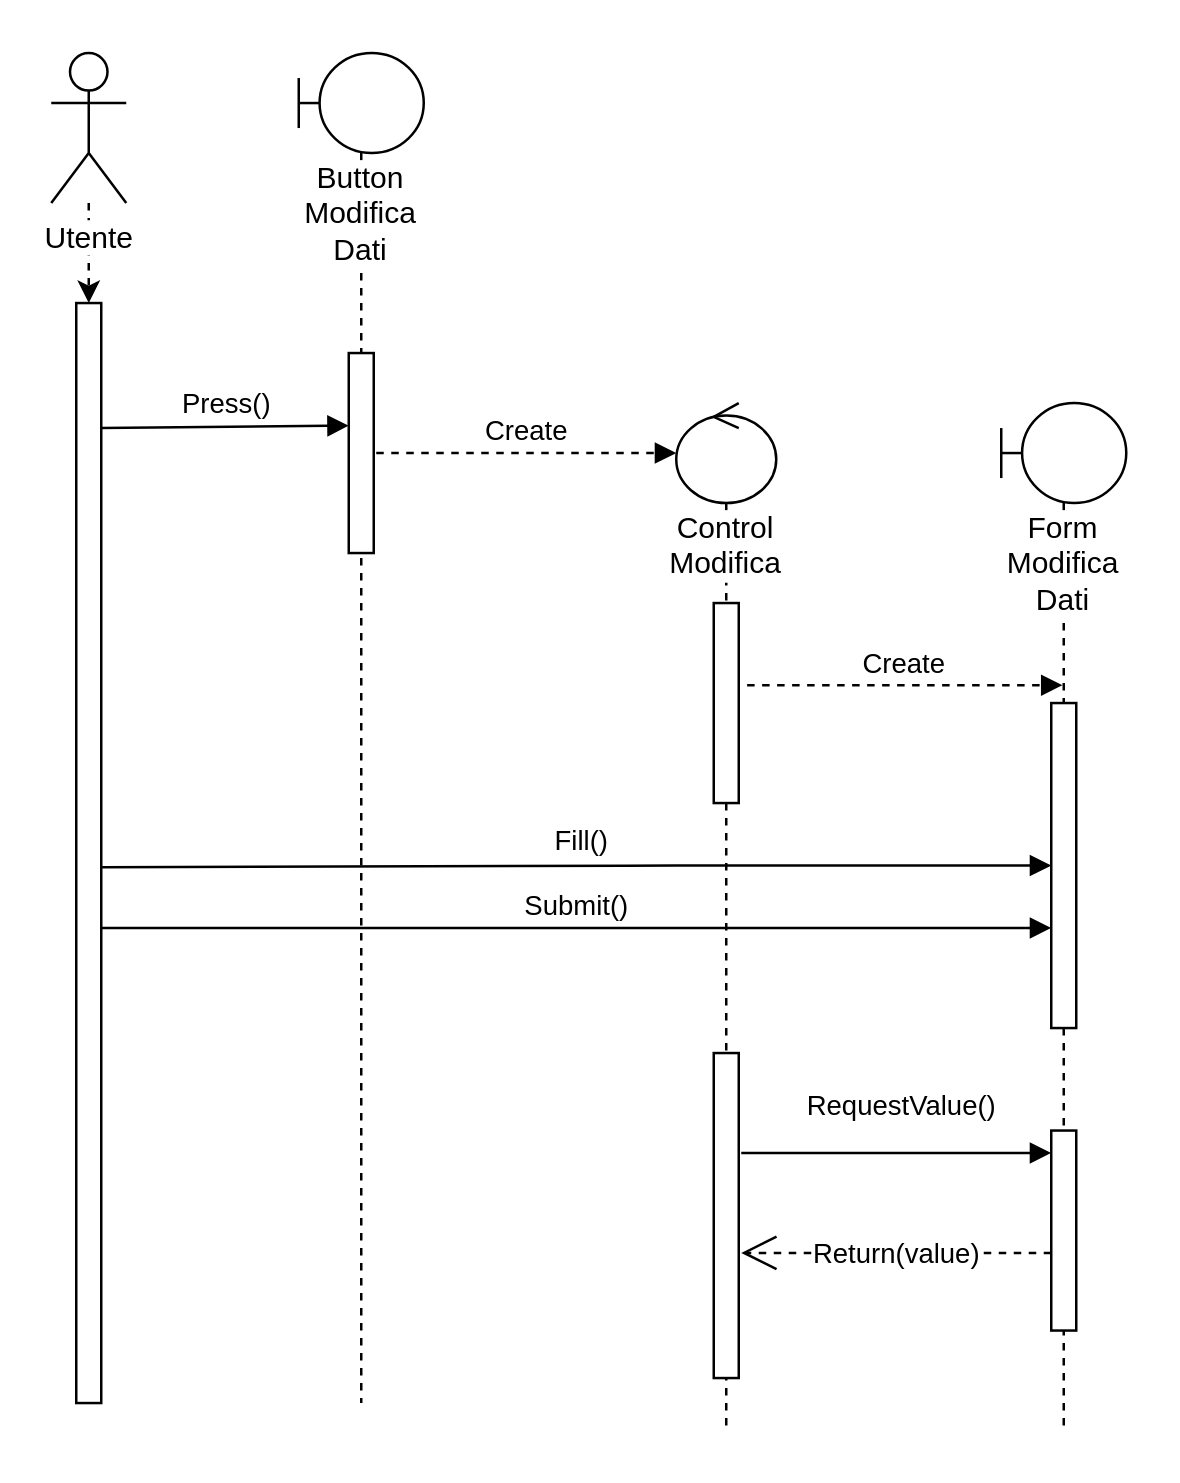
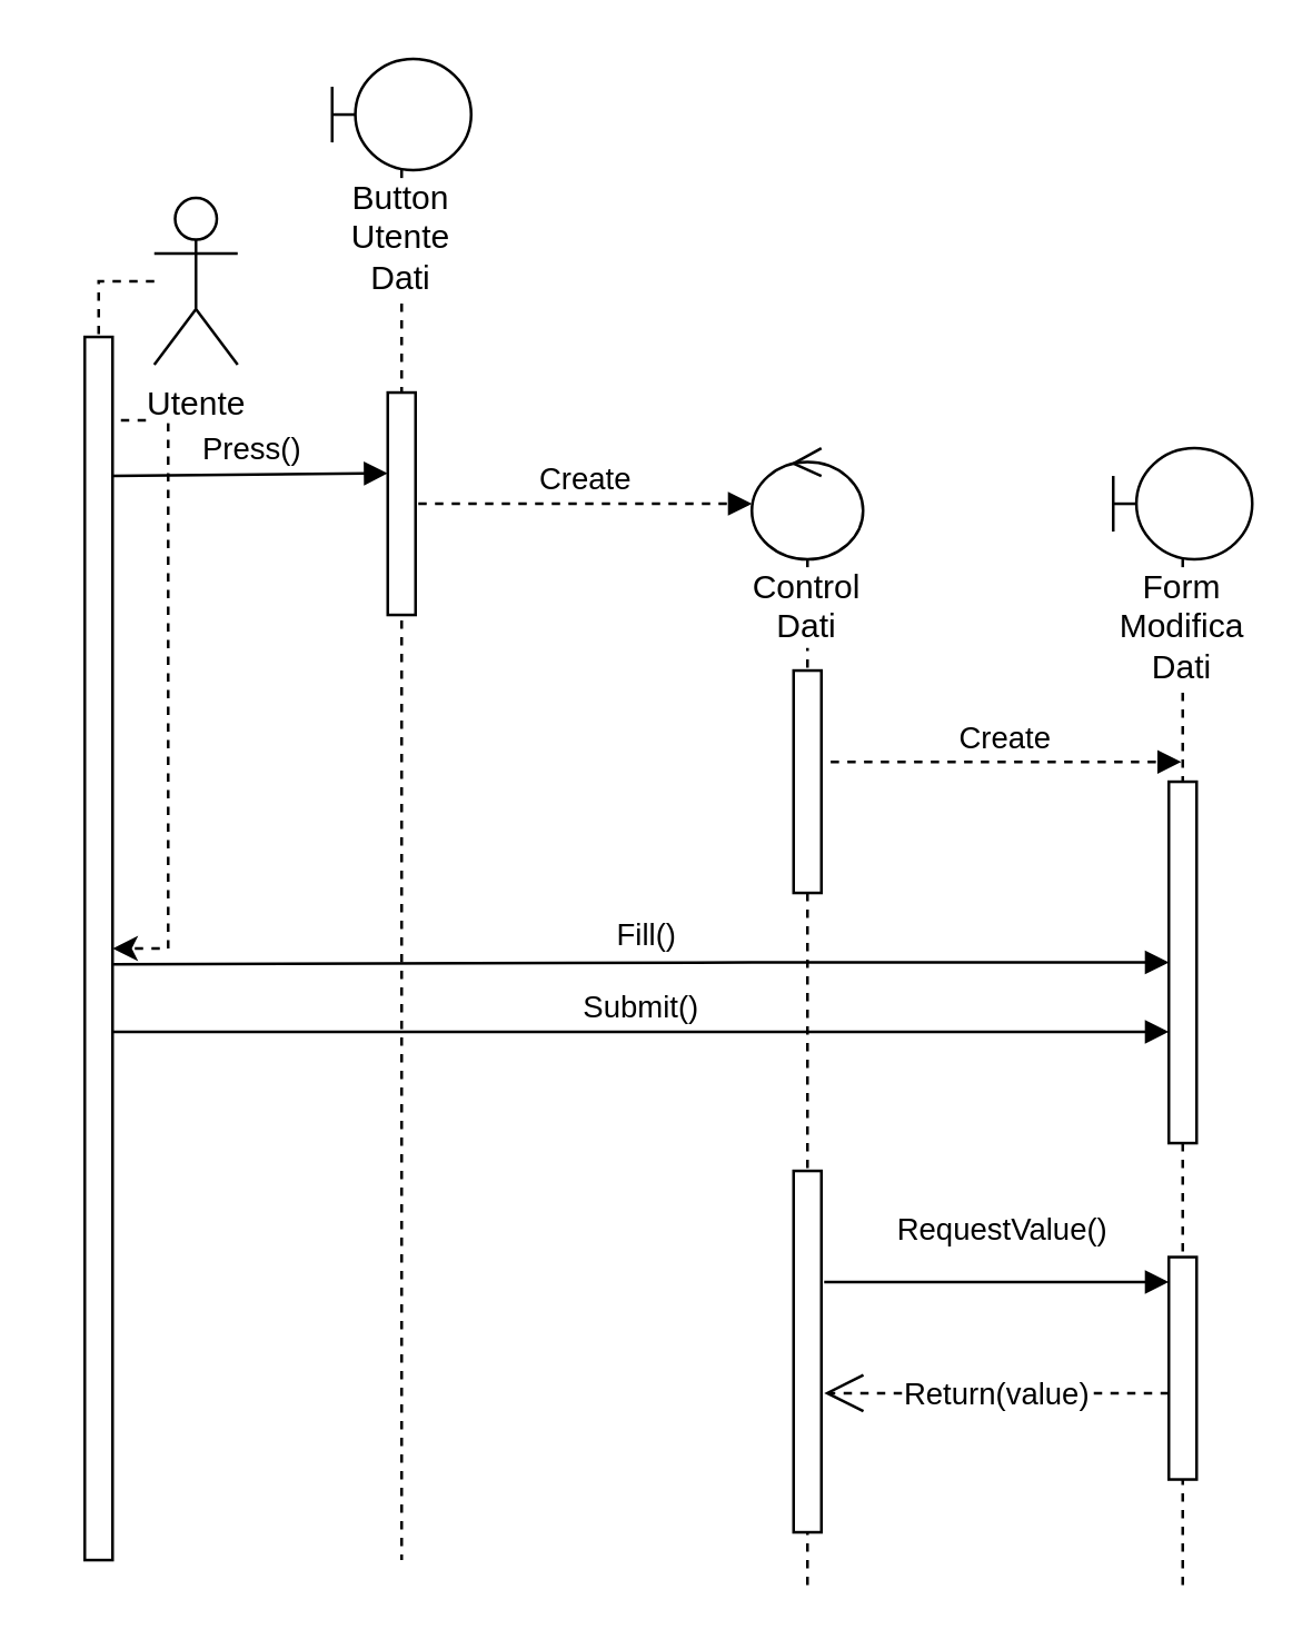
- <mxCell id="3" value="Utente" style="shape=umlActor;verticalLabelPosition=bottom;labelBackgroundColor=#ffffff;verticalAlign=top;html=1;outlineConnect=0;" vertex="1" parent="1"><mxGeometry x="20" y="20.621" width="30" height="60" as="geometry" /></mxCell>
+ <mxCell id="3" value="Utente" style="shape=umlActor;verticalLabelPosition=bottom;labelBackgroundColor=#ffffff;verticalAlign=top;html=1;outlineConnect=0;" vertex="1" parent="1"><mxGeometry x="55" y="70.621" width="30" height="60" as="geometry" /></mxCell>
- <mxCell id="5" value="Button Modifica&lt;br&gt;Dati" style="shape=umlLifeline;participant=umlBoundary;perimeter=lifelinePerimeter;whiteSpace=wrap;html=1;container=1;collapsible=0;recursiveResize=0;verticalAlign=top;spacingTop=36;labelBackgroundColor=#ffffff;outlineConnect=0;size=40;" vertex="1" parent="1"><mxGeometry x="119" y="20.621" width="50" height="540" as="geometry" /></mxCell>
+ <mxCell id="5" value="Button Utente&lt;br&gt;Dati" style="shape=umlLifeline;participant=umlBoundary;perimeter=lifelinePerimeter;whiteSpace=wrap;html=1;container=1;collapsible=0;recursiveResize=0;verticalAlign=top;spacingTop=36;labelBackgroundColor=#ffffff;outlineConnect=0;size=40;" vertex="1" parent="1"><mxGeometry x="119" y="20.621" width="50" height="540" as="geometry" /></mxCell>
- <mxCell id="9" value="Control&lt;br&gt;Modifica" style="shape=umlLifeline;participant=umlControl;perimeter=lifelinePerimeter;whiteSpace=wrap;html=1;container=1;collapsible=0;recursiveResize=0;verticalAlign=top;spacingTop=36;labelBackgroundColor=#ffffff;outlineConnect=0;" vertex="1" parent="1"><mxGeometry x="270" y="160.621" width="40" height="410" as="geometry" /></mxCell>
+ <mxCell id="9" value="Control&lt;br&gt;Dati" style="shape=umlLifeline;participant=umlControl;perimeter=lifelinePerimeter;whiteSpace=wrap;html=1;container=1;collapsible=0;recursiveResize=0;verticalAlign=top;spacingTop=36;labelBackgroundColor=#ffffff;outlineConnect=0;" vertex="1" parent="1"><mxGeometry x="270" y="160.621" width="40" height="410" as="geometry" /></mxCell>
